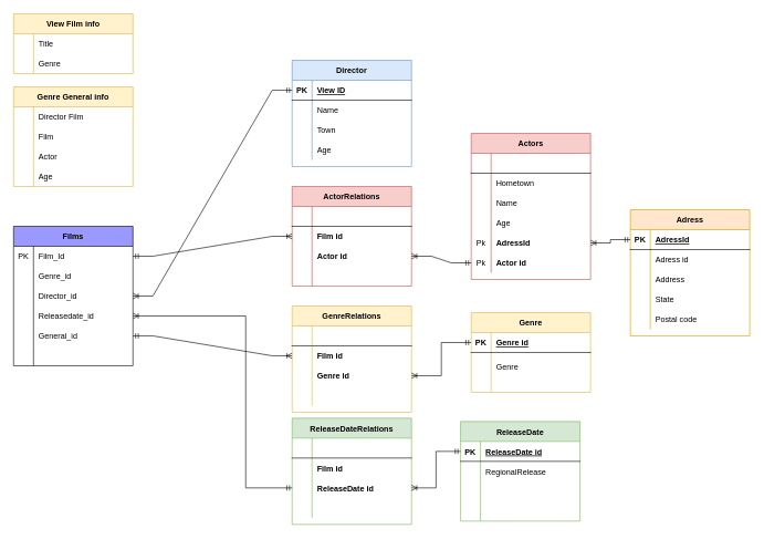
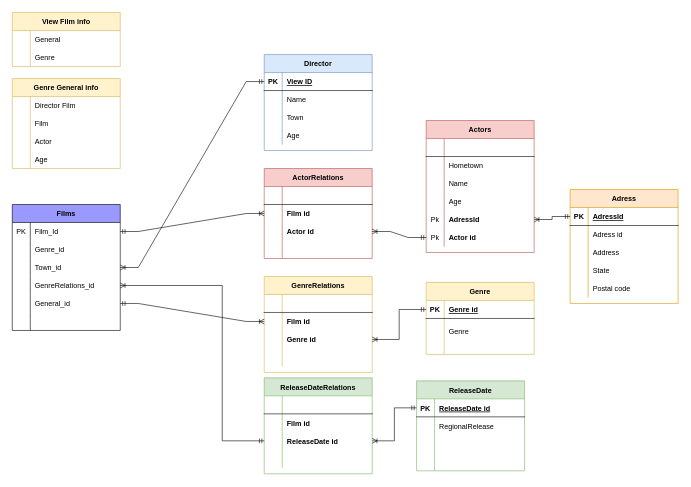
- <mxCell id="143" value="Title" style="shape=partialRectangle;connectable=0;fillColor=none;top=0;left=0;bottom=0;right=0;align=left;spacingLeft=6;overflow=hidden;" vertex="1" parent="141"><mxGeometry x="30" width="150" height="30" as="geometry"><mxRectangle width="150" height="30" as="alternateBounds" /></mxGeometry></mxCell>
+ <mxCell id="143" value="General" style="shape=partialRectangle;connectable=0;fillColor=none;top=0;left=0;bottom=0;right=0;align=left;spacingLeft=6;overflow=hidden;" vertex="1" parent="141"><mxGeometry x="30" width="150" height="30" as="geometry"><mxRectangle width="150" height="30" as="alternateBounds" /></mxGeometry></mxCell>
- <mxCell id="12" value="Director_id" style="shape=partialRectangle;connectable=0;fillColor=none;top=0;left=0;bottom=0;right=0;align=left;spacingLeft=6;overflow=hidden;" vertex="1" parent="10"><mxGeometry x="30" width="150" height="30" as="geometry"><mxRectangle width="150" height="30" as="alternateBounds" /></mxGeometry></mxCell>
+ <mxCell id="12" value="Town_id" style="shape=partialRectangle;connectable=0;fillColor=none;top=0;left=0;bottom=0;right=0;align=left;spacingLeft=6;overflow=hidden;" vertex="1" parent="10"><mxGeometry x="30" width="150" height="30" as="geometry"><mxRectangle width="150" height="30" as="alternateBounds" /></mxGeometry></mxCell>
- <mxCell id="15" value="Releasedate_id" style="shape=partialRectangle;connectable=0;fillColor=none;top=0;left=0;bottom=0;right=0;align=left;spacingLeft=6;overflow=hidden;" vertex="1" parent="13"><mxGeometry x="30" width="150" height="30" as="geometry"><mxRectangle width="150" height="30" as="alternateBounds" /></mxGeometry></mxCell>
+ <mxCell id="15" value="GenreRelations_id" style="shape=partialRectangle;connectable=0;fillColor=none;top=0;left=0;bottom=0;right=0;align=left;spacingLeft=6;overflow=hidden;" vertex="1" parent="13"><mxGeometry x="30" width="150" height="30" as="geometry"><mxRectangle width="150" height="30" as="alternateBounds" /></mxGeometry></mxCell>
